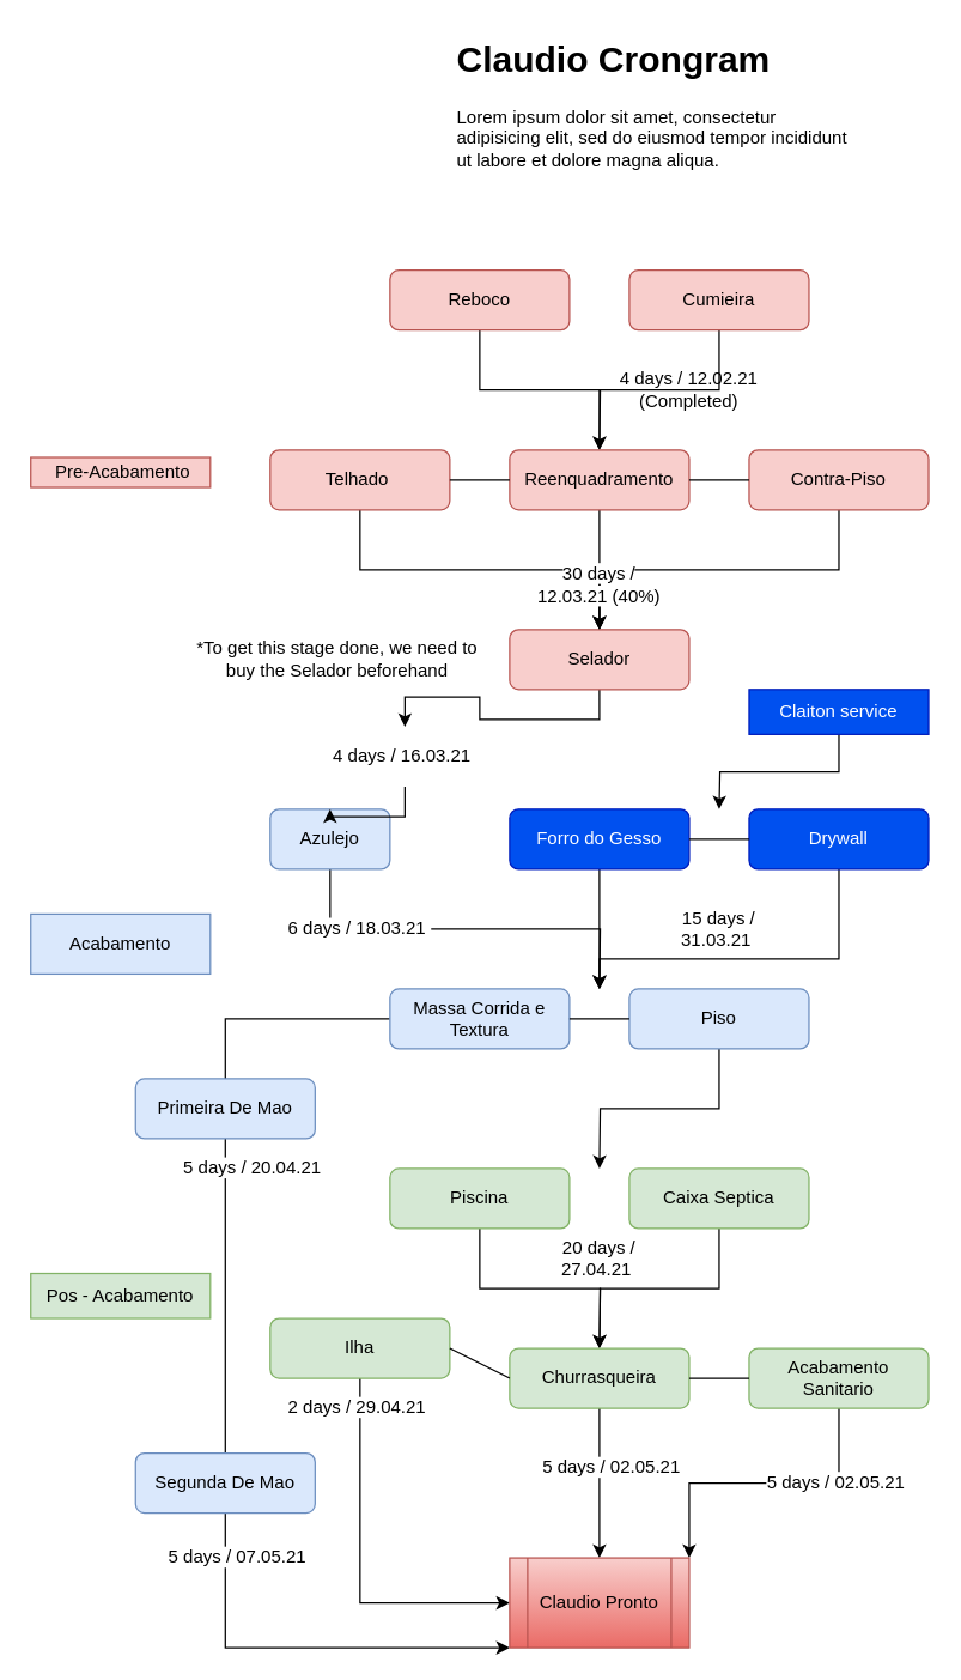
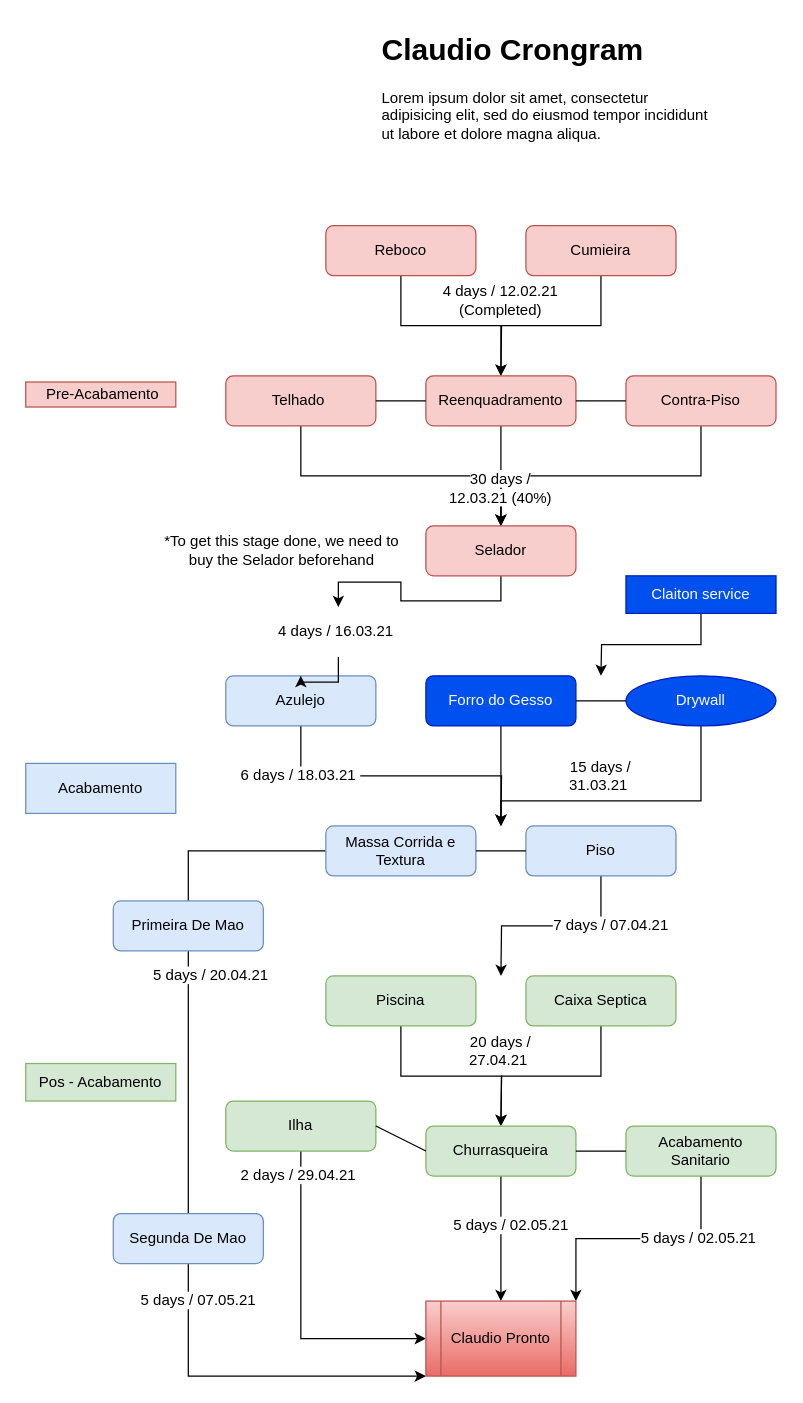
- <mxCell id="38" value="4 days / 12.02.21 (Completed)&lt;br&gt;" style="text;html=1;strokeColor=none;fillColor=none;align=center;verticalAlign=middle;whiteSpace=wrap;rounded=0;" vertex="1" parent="1"><mxGeometry x="410" y="240" width="100" height="40" as="geometry" /></mxCell>
+ <mxCell id="38" value="4 days / 12.02.21 (Completed)&lt;br&gt;" style="text;html=1;strokeColor=none;fillColor=none;align=center;verticalAlign=middle;whiteSpace=wrap;rounded=0;" vertex="1" parent="1"><mxGeometry x="350" y="220" width="100" height="40" as="geometry" /></mxCell>
- <mxCell id="17" value="Azulejo" style="rounded=1;whiteSpace=wrap;html=1;fontSize=12;glass=0;strokeWidth=1;shadow=0;fillColor=#dae8fc;strokeColor=#6c8ebf;" vertex="1" parent="1"><mxGeometry x="180" y="540" width="80" height="40" as="geometry" /></mxCell>
+ <mxCell id="17" value="Azulejo" style="rounded=1;whiteSpace=wrap;html=1;fontSize=12;glass=0;strokeWidth=1;shadow=0;fillColor=#dae8fc;strokeColor=#6c8ebf;" vertex="1" parent="1"><mxGeometry x="180" y="540" width="120" height="40" as="geometry" /></mxCell>
- <mxCell id="23" value="Drywall" style="rounded=1;whiteSpace=wrap;html=1;fontSize=12;glass=0;strokeWidth=1;shadow=0;fillColor=#0050ef;strokeColor=#001DBC;fontColor=#ffffff;" vertex="1" parent="1"><mxGeometry x="500" y="540" width="120" height="40" as="geometry" /></mxCell>
+ <mxCell id="23" value="Drywall" style="ellipse;whiteSpace=wrap;html=1;fontSize=12;glass=0;strokeWidth=1;shadow=0;fillColor=#0050ef;strokeColor=#001DBC;fontColor=#ffffff;" vertex="1" parent="1"><mxGeometry x="500" y="540" width="120" height="40" as="geometry" /></mxCell>
+ <mxCell id="49" value="&lt;span style=&quot;background-color: rgb(255 , 255 , 255)&quot;&gt;7 days / 07.04.21&amp;nbsp;&lt;/span&gt;" style="text;html=1;align=center;verticalAlign=middle;whiteSpace=wrap;rounded=0;" vertex="1" parent="1"><mxGeometry x="440" y="710" width="100" height="60" as="geometry" /></mxCell>
